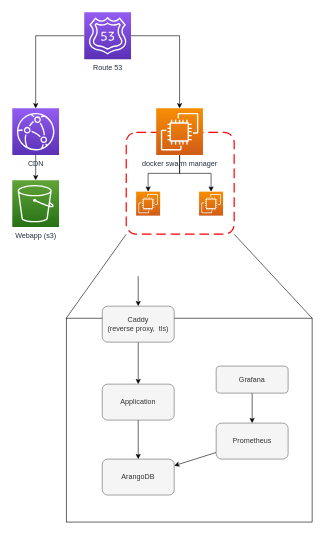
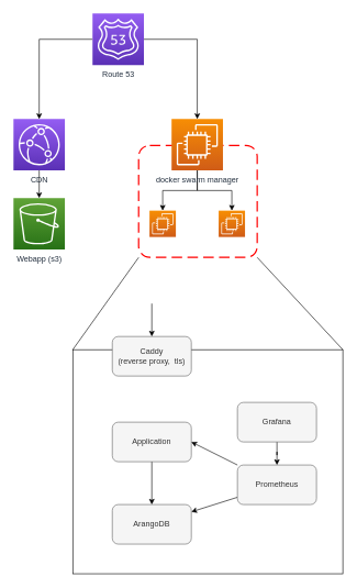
- <mxCell id="17" style="edgeStyle=orthogonalEdgeStyle;rounded=0;orthogonalLoop=1;jettySize=auto;html=1;" edge="1" parent="1" source="19" target="21"><mxGeometry relative="1" as="geometry" /></mxCell>
- <mxCell id="27" value="Grafana" style="rounded=1;whiteSpace=wrap;html=1;fillColor=#f5f5f5;fontColor=#333333;strokeColor=#666666;" vertex="1" parent="1"><mxGeometry x="360" y="610" width="120" height="45" as="geometry" /></mxCell>
+ <mxCell id="27" value="Grafana" style="rounded=1;whiteSpace=wrap;html=1;fillColor=#f5f5f5;fontColor=#333333;strokeColor=#666666;" vertex="1" parent="1"><mxGeometry x="360" y="610" width="120" height="60" as="geometry" /></mxCell>
+ <mxCell id="23" style="rounded=0;orthogonalLoop=1;jettySize=auto;html=1;entryX=1;entryY=0.5;entryDx=0;entryDy=0;" edge="1" parent="1" source="25" target="21"><mxGeometry relative="1" as="geometry" /></mxCell>
